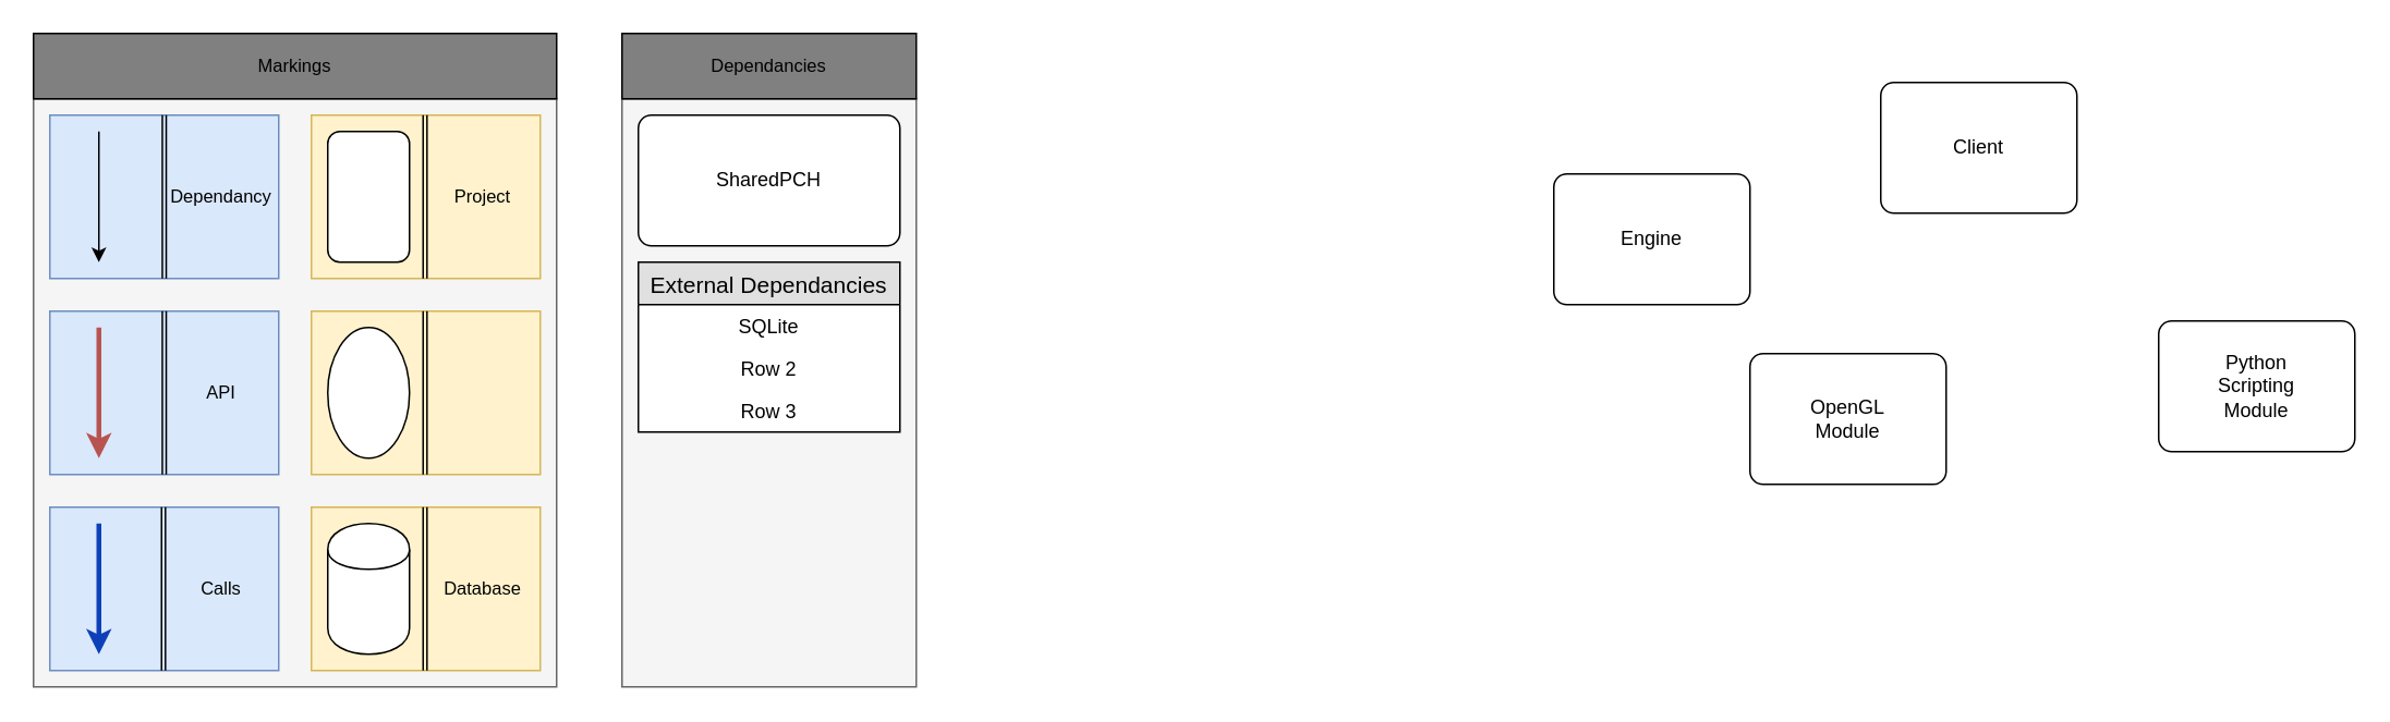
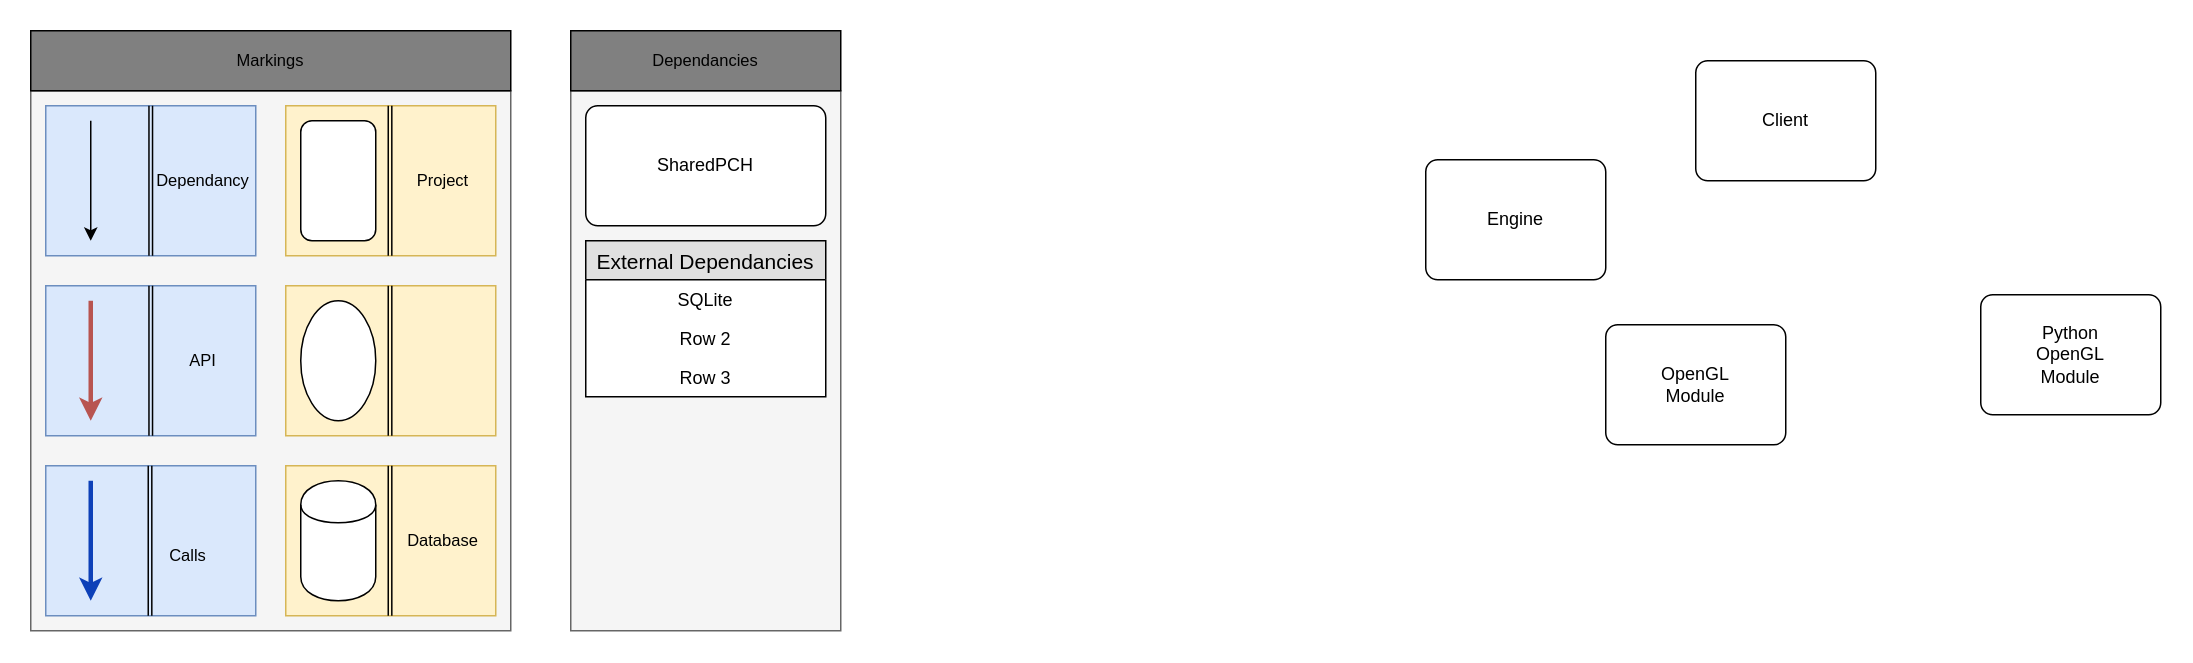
- <mxCell id="7" value="Client" style="rounded=1;arcSize=10;whiteSpace=wrap;html=1;align=center;" vertex="1" parent="1"><mxGeometry x="1150" y="50" width="120" height="80" as="geometry" /></mxCell>
+ <mxCell id="7" value="Client" style="rounded=1;arcSize=10;whiteSpace=wrap;html=1;align=center;" vertex="1" parent="1"><mxGeometry x="1130" y="40" width="120" height="80" as="geometry" /></mxCell>
- <mxCell id="13" value="Python&lt;br&gt;Scripting&lt;br&gt;Module" style="rounded=1;arcSize=10;whiteSpace=wrap;html=1;align=center;" vertex="1" parent="1"><mxGeometry x="1320" y="196" width="120" height="80" as="geometry" /></mxCell>
+ <mxCell id="13" value="Python&lt;br&gt;OpenGL&lt;br&gt;Module" style="rounded=1;arcSize=10;whiteSpace=wrap;html=1;align=center;" vertex="1" parent="1"><mxGeometry x="1320" y="196" width="120" height="80" as="geometry" /></mxCell>
- <mxCell id="35" value="Calls" style="text;html=1;strokeColor=none;fillColor=none;align=center;verticalAlign=middle;whiteSpace=wrap;rounded=0;fontSize=11;" vertex="1" parent="1"><mxGeometry x="100" y="350" width="70" height="20" as="geometry" /></mxCell>
+ <mxCell id="35" value="Calls" style="text;html=1;strokeColor=none;fillColor=none;align=center;verticalAlign=middle;whiteSpace=wrap;rounded=0;fontSize=11;" vertex="1" parent="1"><mxGeometry x="90" y="360" width="70" height="20" as="geometry" /></mxCell>
